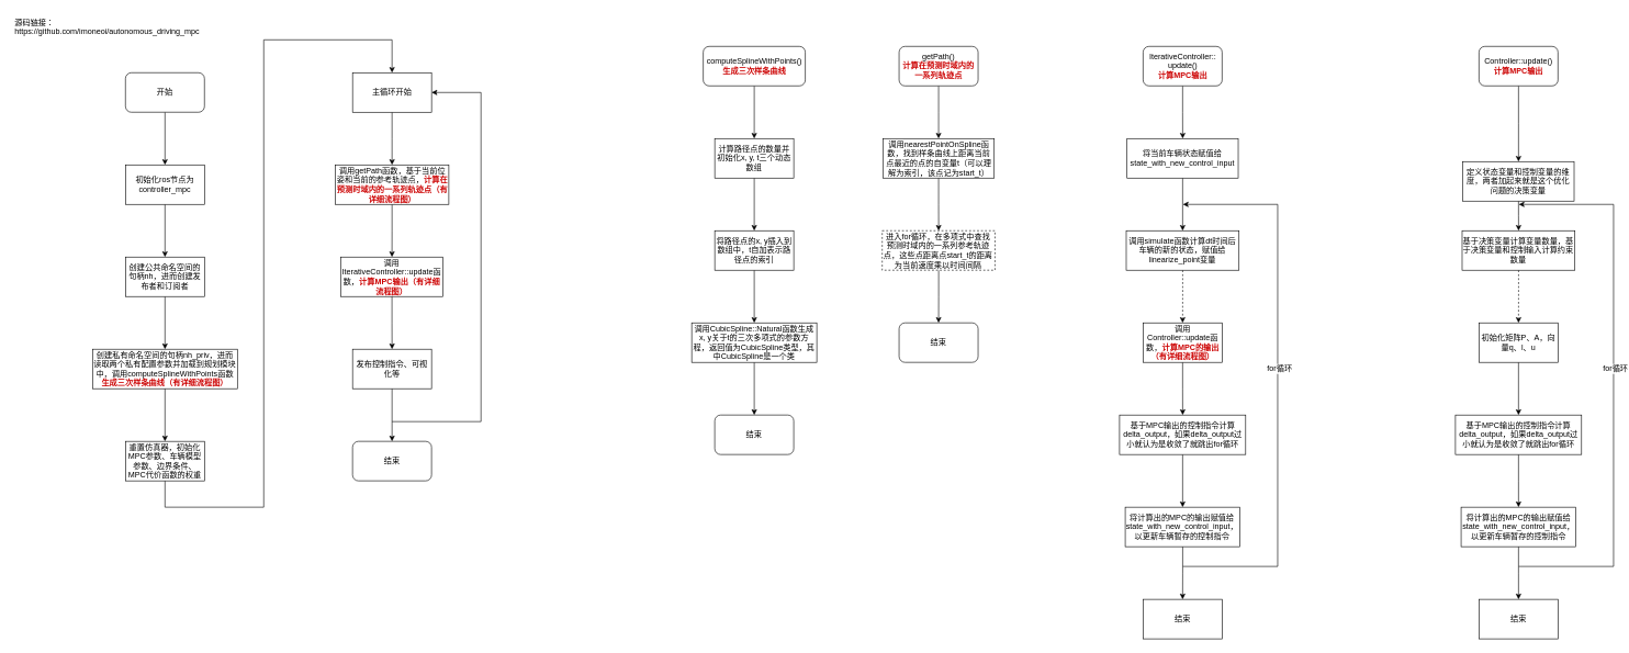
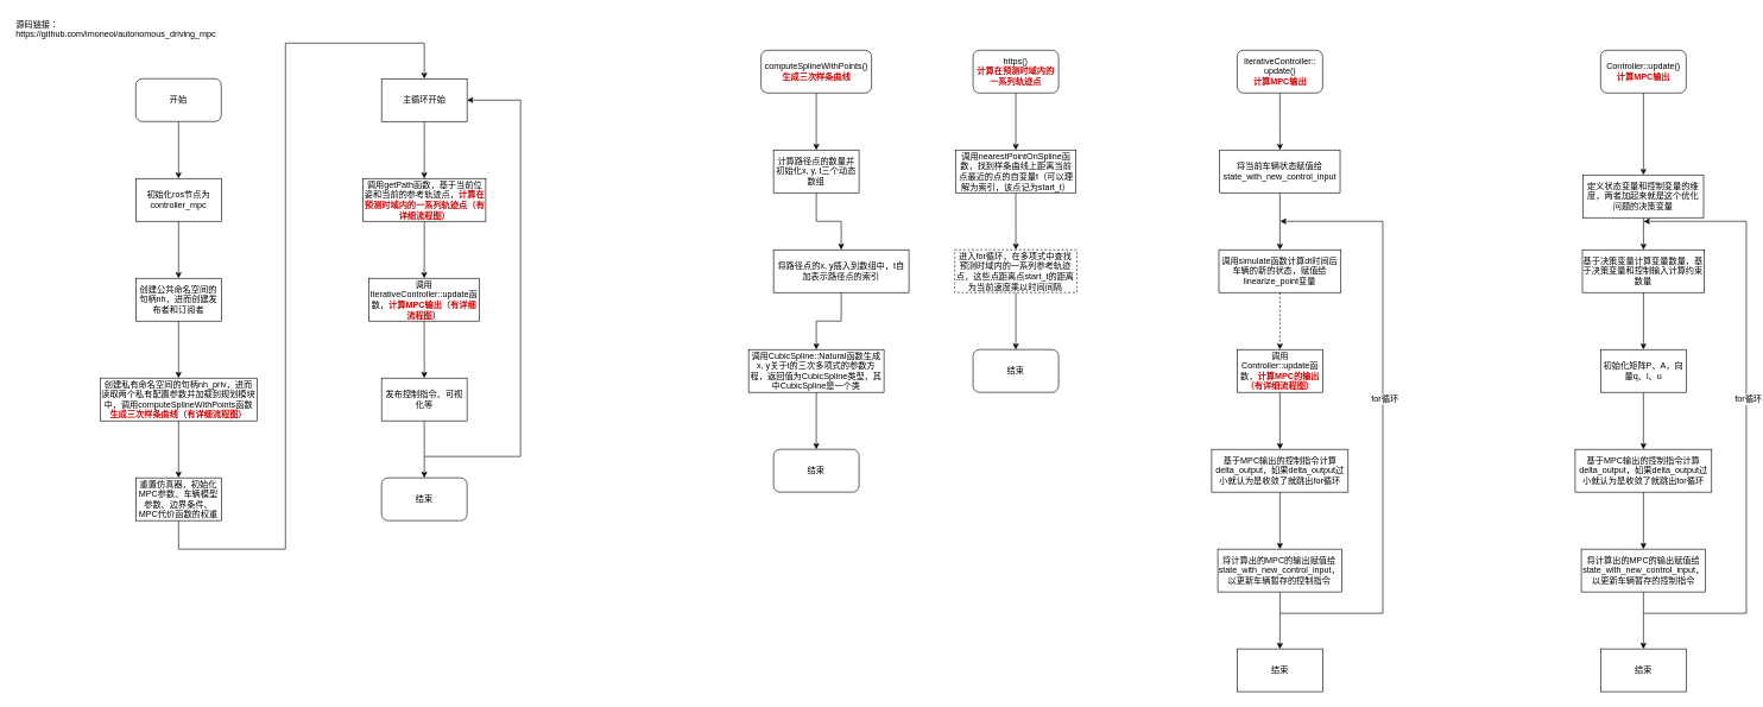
- <mxCell id="27" value="&lt;div&gt;&lt;font color=&quot;#000000&quot;&gt;getPath()&lt;/font&gt;&lt;/div&gt;&lt;b style=&quot;color: rgb(0, 0, 0);&quot;&gt;&lt;font color=&quot;#cc0000&quot;&gt;计算在预测时域内的一系列轨迹点&lt;/font&gt;&lt;/b&gt;" style="rounded=1;whiteSpace=wrap;html=1;shadow=0;fontColor=#CC0000;" parent="1" vertex="1"><mxGeometry x="1365" y="70" width="120" height="60" as="geometry" /></mxCell>
+ <mxCell id="27" value="&lt;div&gt;&lt;font color=&quot;#000000&quot;&gt;https()&lt;/font&gt;&lt;/div&gt;&lt;b style=&quot;color: rgb(0, 0, 0);&quot;&gt;&lt;font color=&quot;#cc0000&quot;&gt;计算在预测时域内的一系列轨迹点&lt;/font&gt;&lt;/b&gt;" style="rounded=1;whiteSpace=wrap;html=1;shadow=0;fontColor=#CC0000;" parent="1" vertex="1"><mxGeometry x="1365" y="70" width="120" height="60" as="geometry" /></mxCell>
- <mxCell id="15" value="将路径点的x, y插入到数组中，t自加表示路径点的索引" style="rounded=0;whiteSpace=wrap;html=1;" parent="1" vertex="1"><mxGeometry x="1085" y="350" width="120" height="60" as="geometry" /></mxCell>
+ <mxCell id="15" value="将路径点的x, y插入到数组中，t自加表示路径点的索引" style="rounded=0;whiteSpace=wrap;html=1;" parent="1" vertex="1"><mxGeometry x="1085" y="350" width="190" height="60" as="geometry" /></mxCell>
- <mxCell id="57" value="" style="edgeStyle=orthogonalEdgeStyle;rounded=0;orthogonalLoop=1;jettySize=auto;html=1;dashed=1;" parent="1" source="58" target="60" edge="1"><mxGeometry relative="1" as="geometry" /></mxCell>
+ <mxCell id="57" value="" style="edgeStyle=orthogonalEdgeStyle;rounded=0;orthogonalLoop=1;jettySize=auto;html=1;" parent="1" source="58" target="60" edge="1"><mxGeometry relative="1" as="geometry" /></mxCell>
